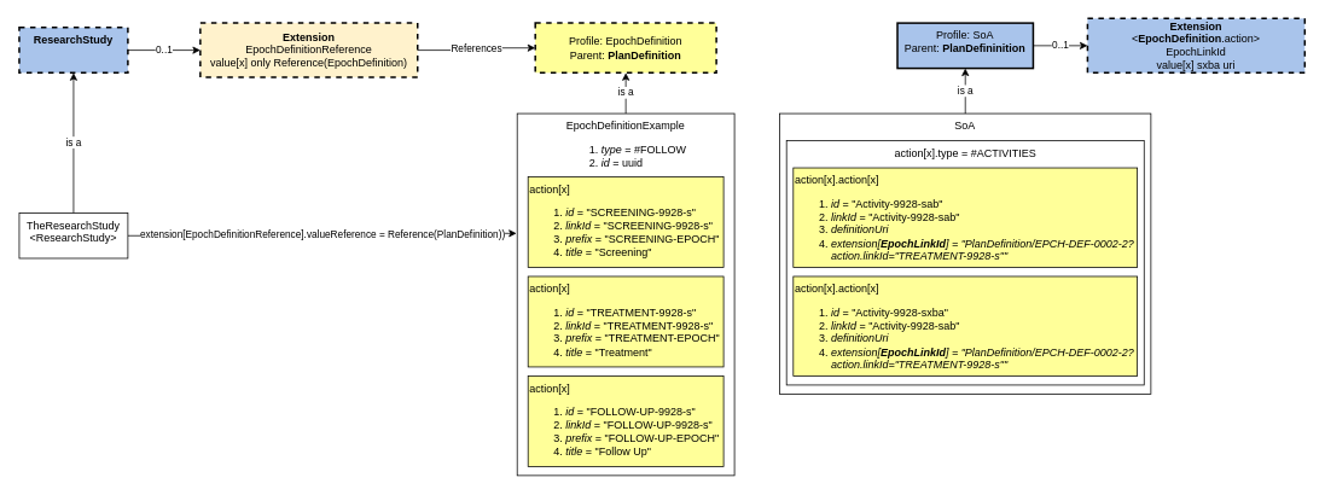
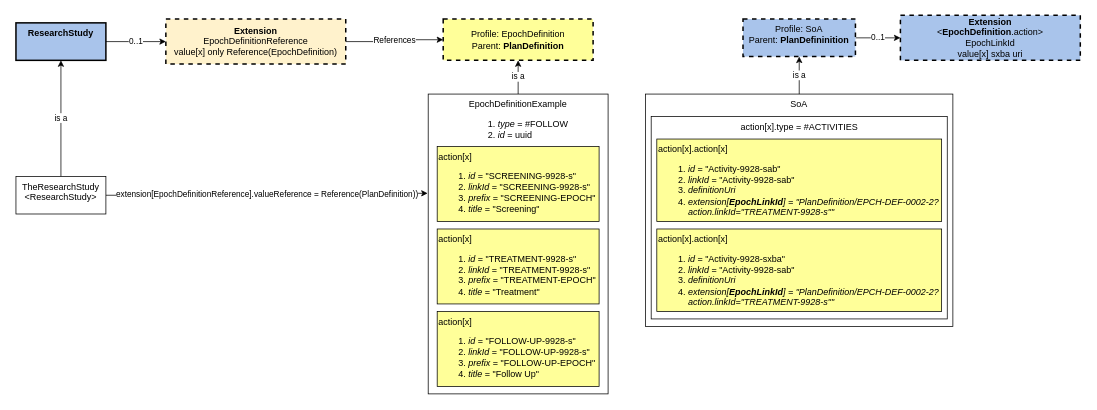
- <mxCell id="18" value="Profile: SoA&lt;br&gt;Parent:&amp;nbsp;&lt;b&gt;PlanDefininition&lt;/b&gt;" style="rounded=0;whiteSpace=wrap;html=1;fillColor=#A9C4EB;verticalAlign=top;strokeWidth=2;dashed=0;" parent="1" vertex="1"><mxGeometry x="990" y="25" width="150" height="50" as="geometry" /></mxCell>
+ <mxCell id="18" value="Profile: SoA&lt;br&gt;Parent:&amp;nbsp;&lt;b&gt;PlanDefininition&lt;/b&gt;" style="rounded=0;whiteSpace=wrap;html=1;fillColor=#A9C4EB;verticalAlign=top;strokeWidth=2;dashed=1;" parent="1" vertex="1"><mxGeometry x="990" y="25" width="150" height="50" as="geometry" /></mxCell>
- <mxCell id="9" value="&lt;b&gt;ResearchStudy&lt;/b&gt;" style="rounded=0;whiteSpace=wrap;html=1;fillColor=#A9C4EB;verticalAlign=top;strokeWidth=2;dashed=1;" parent="1" vertex="1"><mxGeometry x="20" y="30" width="120" height="50" as="geometry" /></mxCell>
+ <mxCell id="9" value="&lt;b&gt;ResearchStudy&lt;/b&gt;" style="rounded=0;whiteSpace=wrap;html=1;fillColor=#A9C4EB;verticalAlign=top;strokeWidth=2;dashed=0;" parent="1" vertex="1"><mxGeometry x="20" y="30" width="120" height="50" as="geometry" /></mxCell>
